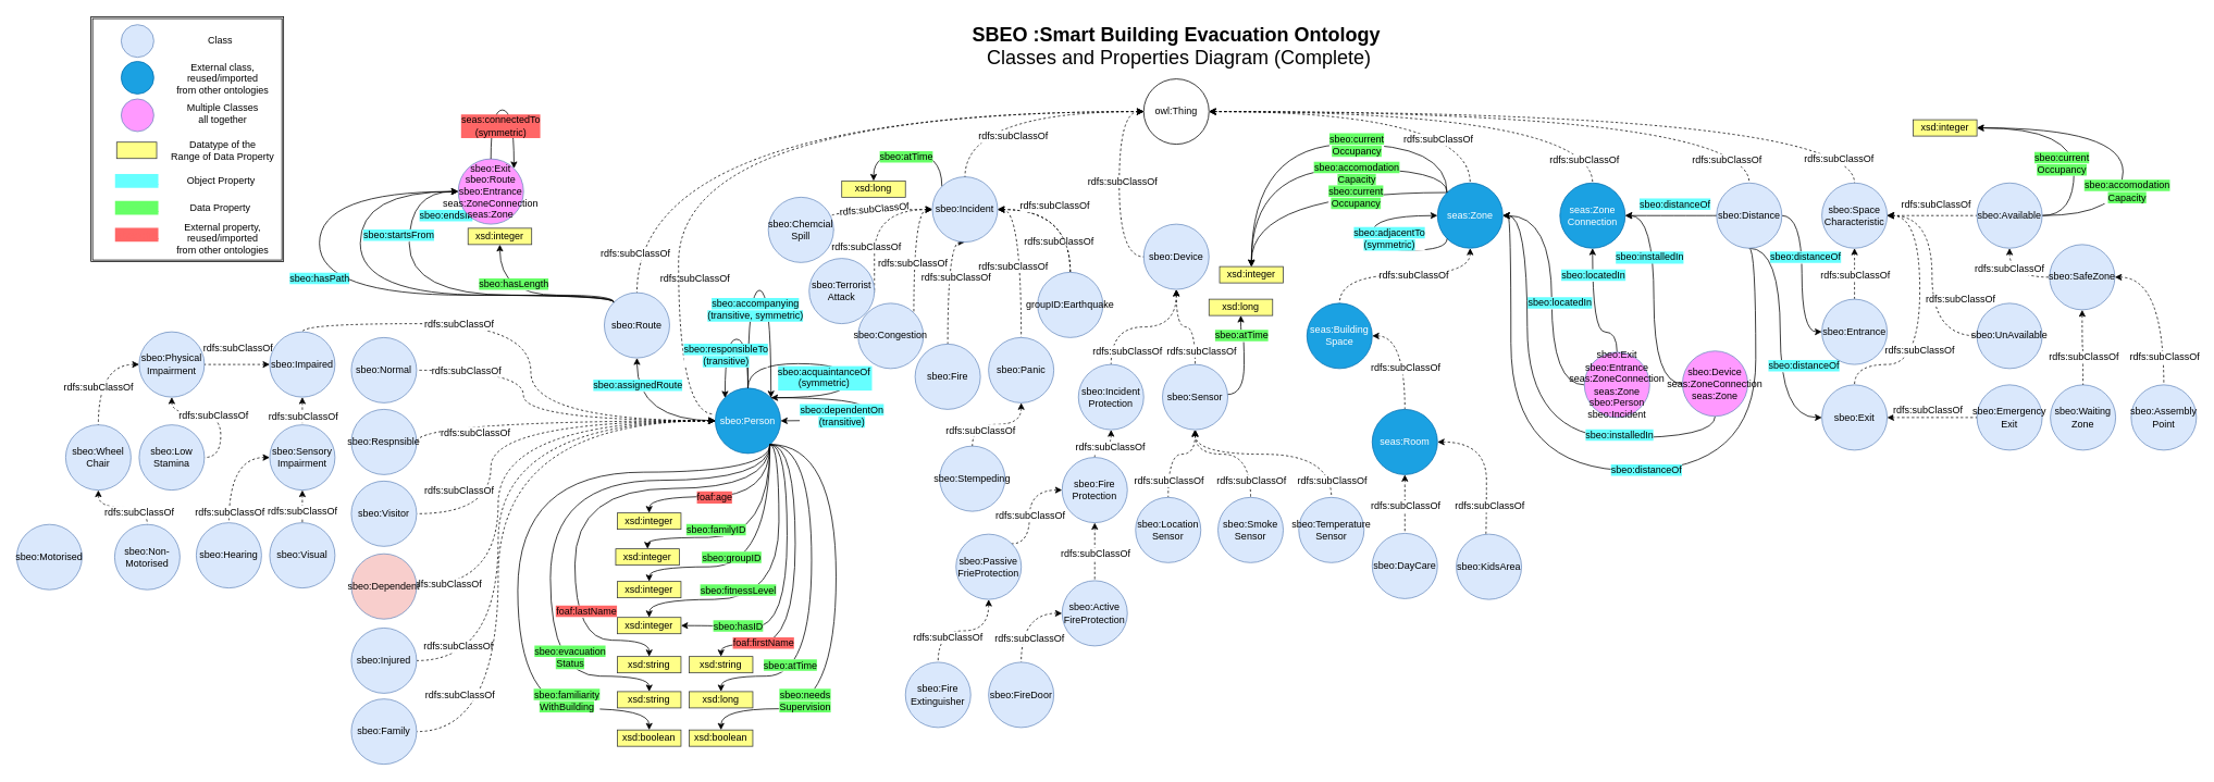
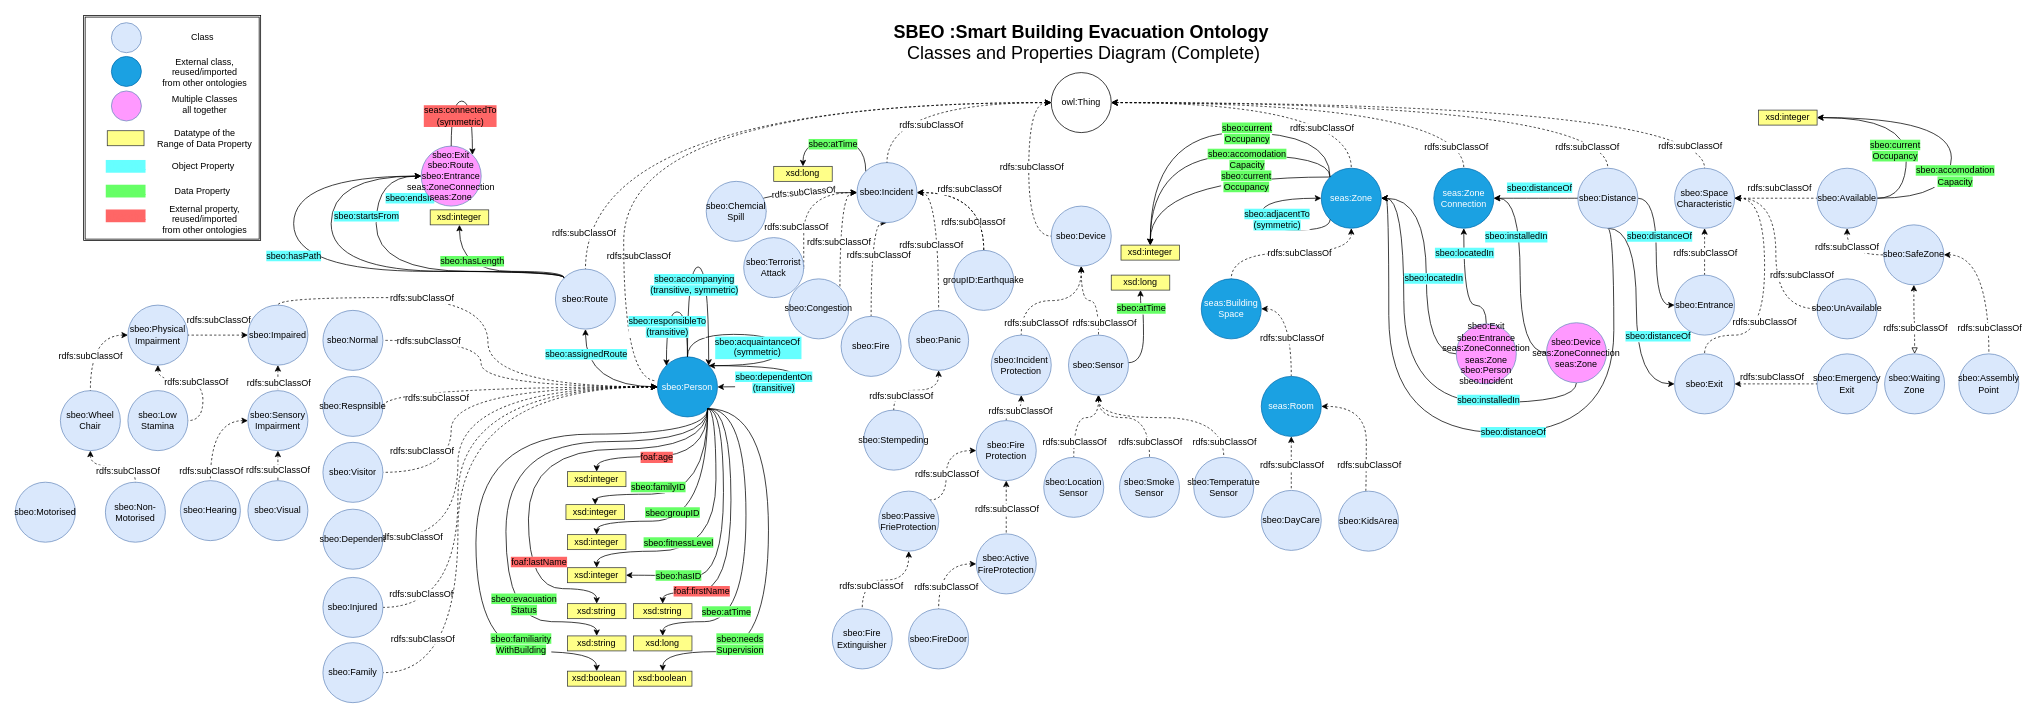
- <mxCell id="24" style="edgeStyle=orthogonalEdgeStyle;curved=1;comic=0;orthogonalLoop=1;jettySize=auto;html=1;entryX=1;entryY=0.5;entryDx=0;entryDy=0;shadow=0;startArrow=classic;startFill=1;endArrow=none;endFill=0;dashed=1;exitX=0;exitY=0.5;exitDx=0;exitDy=0;" parent="1" source="38" target="132" edge="1"><mxGeometry relative="1" as="geometry"><Array as="points"><mxPoint x="1011" y="256" /></Array></mxGeometry></mxCell>
+ <mxCell id="24" style="edgeStyle=orthogonalEdgeStyle;curved=1;comic=0;orthogonalLoop=1;jettySize=auto;html=1;entryX=1;entryY=0.5;entryDx=0;entryDy=0;shadow=0;startArrow=classic;startFill=1;endArrow=none;endFill=0;dashed=0;exitX=0;exitY=0.5;exitDx=0;exitDy=0;" parent="1" source="38" target="132" edge="1"><mxGeometry relative="1" as="geometry"><Array as="points"><mxPoint x="1011" y="256" /></Array></mxGeometry></mxCell>
- <mxCell id="174" style="edgeStyle=orthogonalEdgeStyle;curved=1;comic=0;orthogonalLoop=1;jettySize=auto;html=1;shadow=0;startArrow=classic;startFill=1;endArrow=none;endFill=0;dashed=1;" parent="1" source="180" target="170" edge="1"><mxGeometry relative="1" as="geometry" /></mxCell>
+ <mxCell id="174" style="edgeStyle=orthogonalEdgeStyle;curved=1;comic=0;orthogonalLoop=1;jettySize=auto;html=1;shadow=0;startArrow=classic;startFill=1;endArrow=block;endFill=0;dashed=1;" parent="1" source="180" target="170" edge="1"><mxGeometry relative="1" as="geometry" /></mxCell>
- <mxCell id="133" value="&lt;span style=&quot;white-space: normal&quot;&gt;sbeo:Dependent&lt;/span&gt;" style="ellipse;whiteSpace=wrap;html=1;aspect=fixed;fillColor=#f8cecc;strokeColor=#6c8ebf;shadow=0;" parent="1" vertex="1"><mxGeometry x="430" y="678.07" width="80" height="80" as="geometry" /></mxCell>
+ <mxCell id="133" value="&lt;span style=&quot;white-space: normal&quot;&gt;sbeo:Dependent&lt;/span&gt;" style="ellipse;whiteSpace=wrap;html=1;aspect=fixed;fillColor=#dae8fc;strokeColor=#6c8ebf;shadow=0;" parent="1" vertex="1"><mxGeometry x="430" y="678.07" width="80" height="80" as="geometry" /></mxCell>
